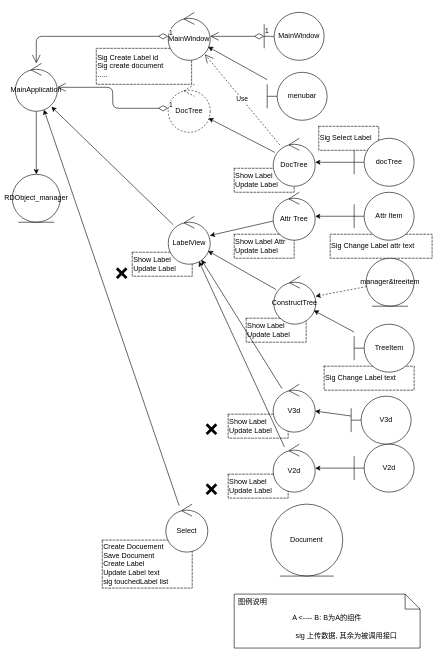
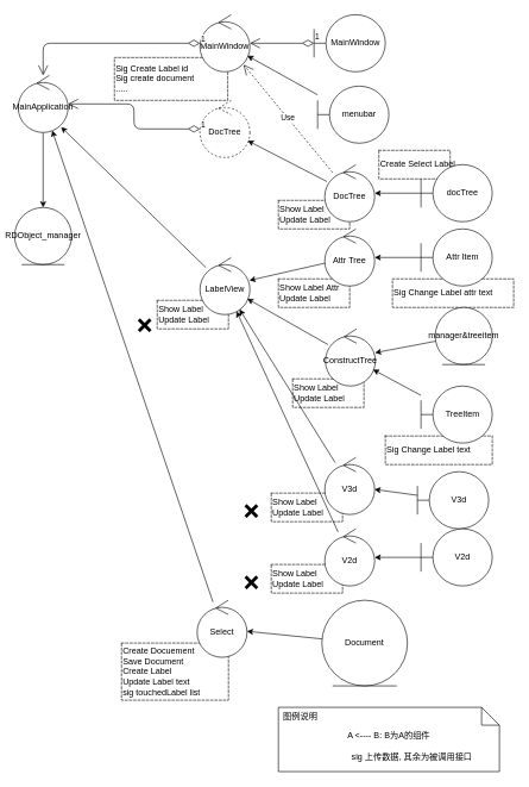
- <mxCell id="11" value="Sig Select Label" style="shape=partialRectangle;html=1;top=1;align=left;dashed=1;" parent="1" vertex="1"><mxGeometry x="531" y="210" width="100" height="40" as="geometry" /></mxCell>
+ <mxCell id="11" value="Create Select Label" style="shape=partialRectangle;html=1;top=1;align=left;dashed=1;" parent="1" vertex="1"><mxGeometry x="531" y="210" width="100" height="40" as="geometry" /></mxCell>
- <mxCell id="51" style="edgeStyle=none;html=1;dashed=1;" parent="1" source="52" target="33" edge="1"><mxGeometry relative="1" as="geometry" /></mxCell>
+ <mxCell id="51" style="edgeStyle=none;html=1;" parent="1" source="52" target="33" edge="1"><mxGeometry relative="1" as="geometry" /></mxCell>
+ <mxCell id="49" style="edgeStyle=none;html=1;" parent="1" source="50" target="41" edge="1"><mxGeometry relative="1" as="geometry" /></mxCell>
